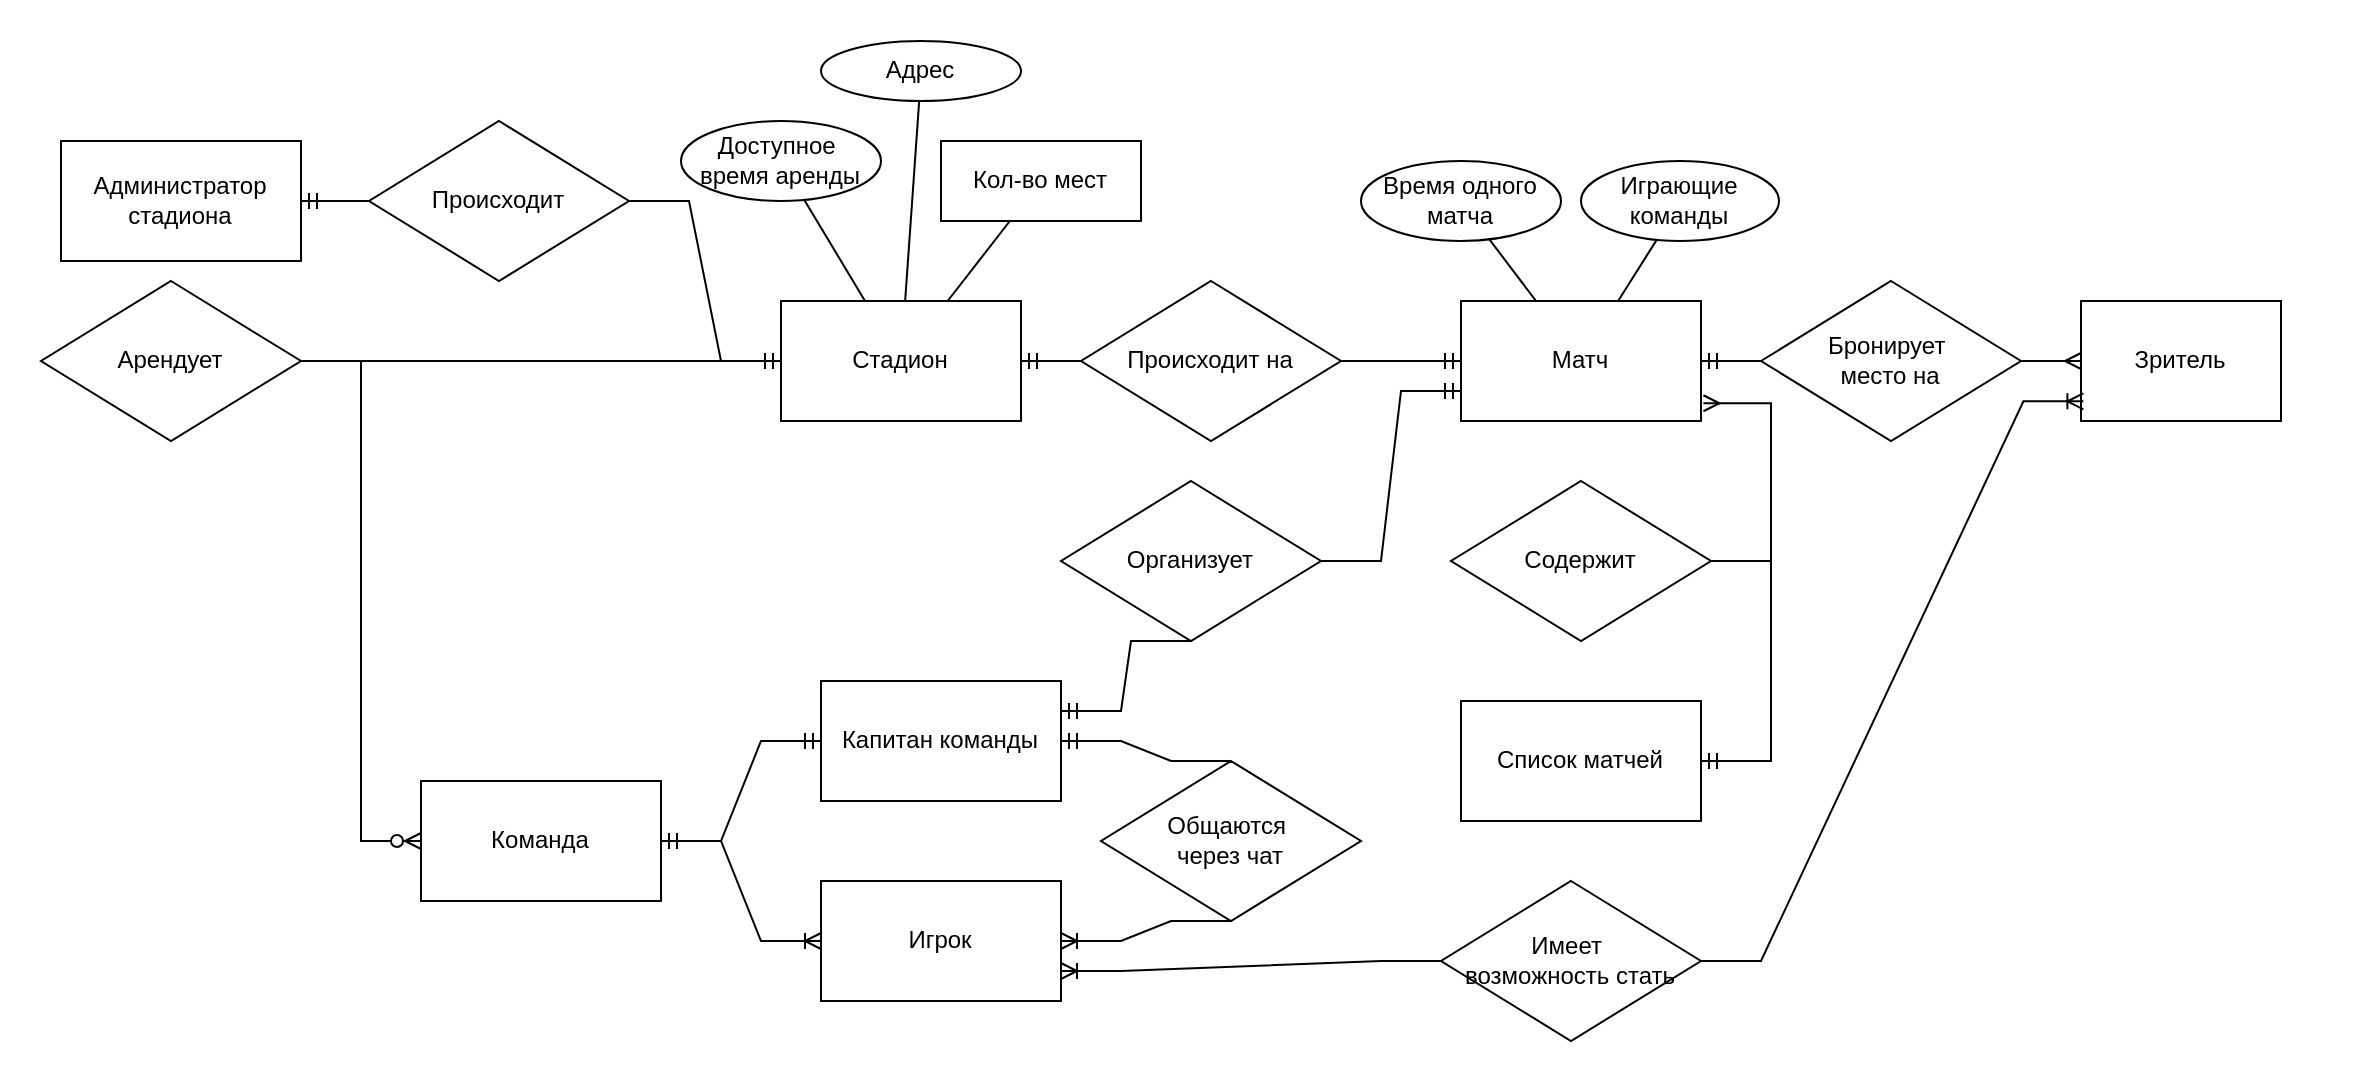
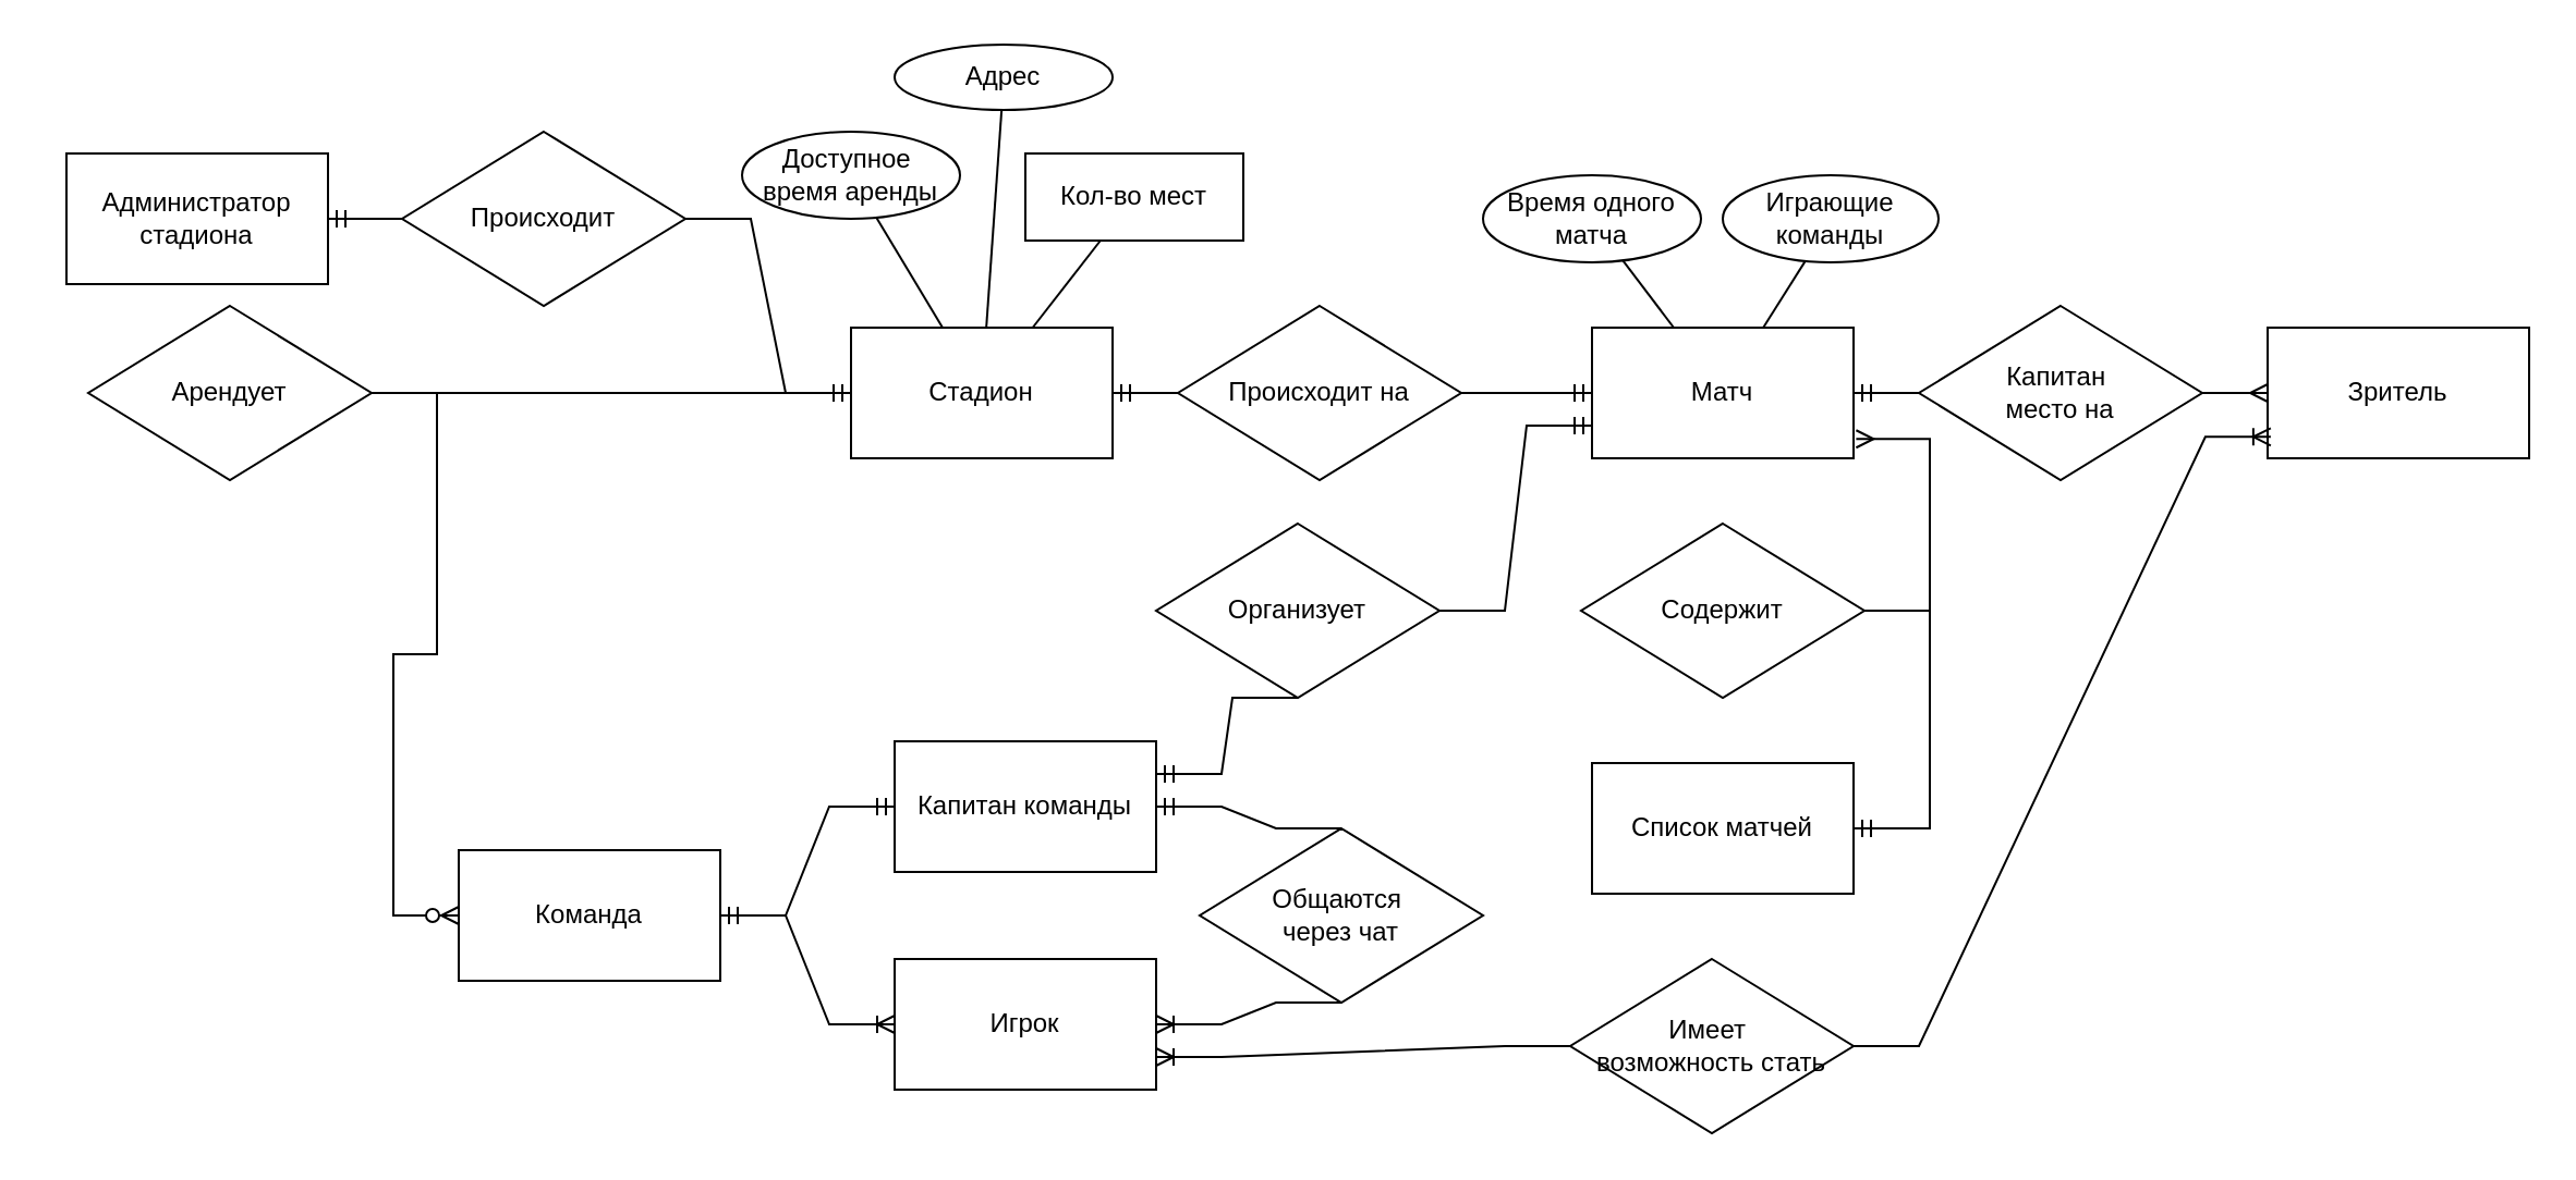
- <mxCell id="12" value="Арендует" style="rhombus;whiteSpace=wrap;html=1;" vertex="1" parent="1"><mxGeometry x="20" y="140" width="130" height="80" as="geometry" /></mxCell>
+ <mxCell id="12" value="Арендует" style="rhombus;whiteSpace=wrap;html=1;" vertex="1" parent="1"><mxGeometry x="40" y="140" width="130" height="80" as="geometry" /></mxCell>
- <mxCell id="24" value="Бронирует&amp;nbsp;&lt;div&gt;место на&lt;/div&gt;" style="rhombus;whiteSpace=wrap;html=1;" vertex="1" parent="1"><mxGeometry x="880" y="140" width="130" height="80" as="geometry" /></mxCell>
+ <mxCell id="24" value="Капитан&amp;nbsp;&lt;div&gt;место на&lt;/div&gt;" style="rhombus;whiteSpace=wrap;html=1;" vertex="1" parent="1"><mxGeometry x="880" y="140" width="130" height="80" as="geometry" /></mxCell>
- <mxCell id="5" value="Зритель" style="rounded=0;whiteSpace=wrap;html=1;" vertex="1" parent="1"><mxGeometry x="1040" y="150" width="100" height="60" as="geometry" /></mxCell>
+ <mxCell id="5" value="Зритель" style="rounded=0;whiteSpace=wrap;html=1;" vertex="1" parent="1"><mxGeometry x="1040" y="150" width="120" height="60" as="geometry" /></mxCell>
